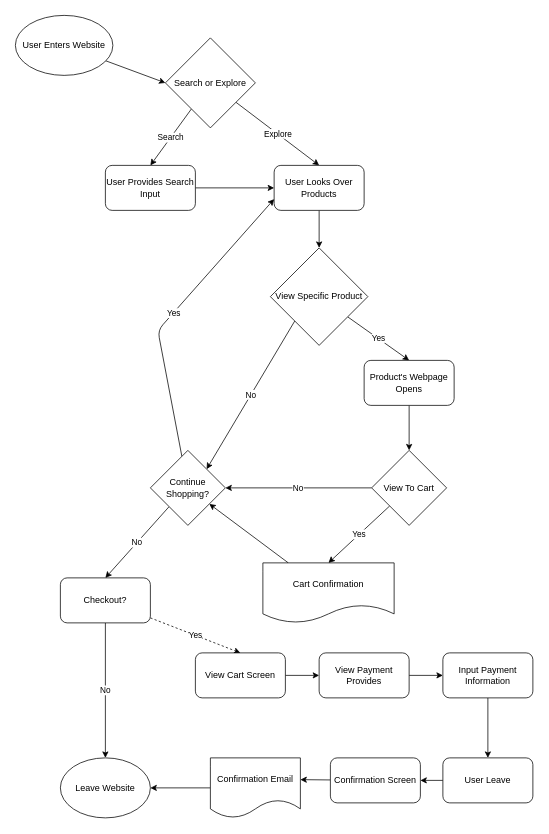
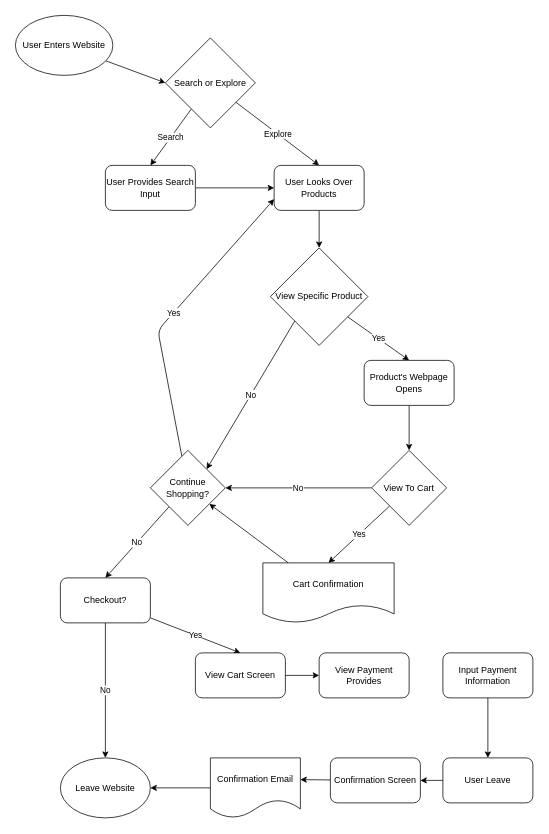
- <mxCell id="25" value="Yes" style="edgeStyle=none;html=1;entryX=0.5;entryY=0;entryDx=0;entryDy=0;dashed=1;" edge="1" parent="1" source="26" target="29"><mxGeometry relative="1" as="geometry" /></mxCell>
+ <mxCell id="25" value="Yes" style="edgeStyle=none;html=1;entryX=0.5;entryY=0;entryDx=0;entryDy=0;" edge="1" parent="1" source="26" target="29"><mxGeometry relative="1" as="geometry" /></mxCell>
- <mxCell id="30" style="edgeStyle=none;html=1;entryX=0;entryY=0.5;entryDx=0;entryDy=0;" edge="1" parent="1" source="31" target="33"><mxGeometry relative="1" as="geometry" /></mxCell>
